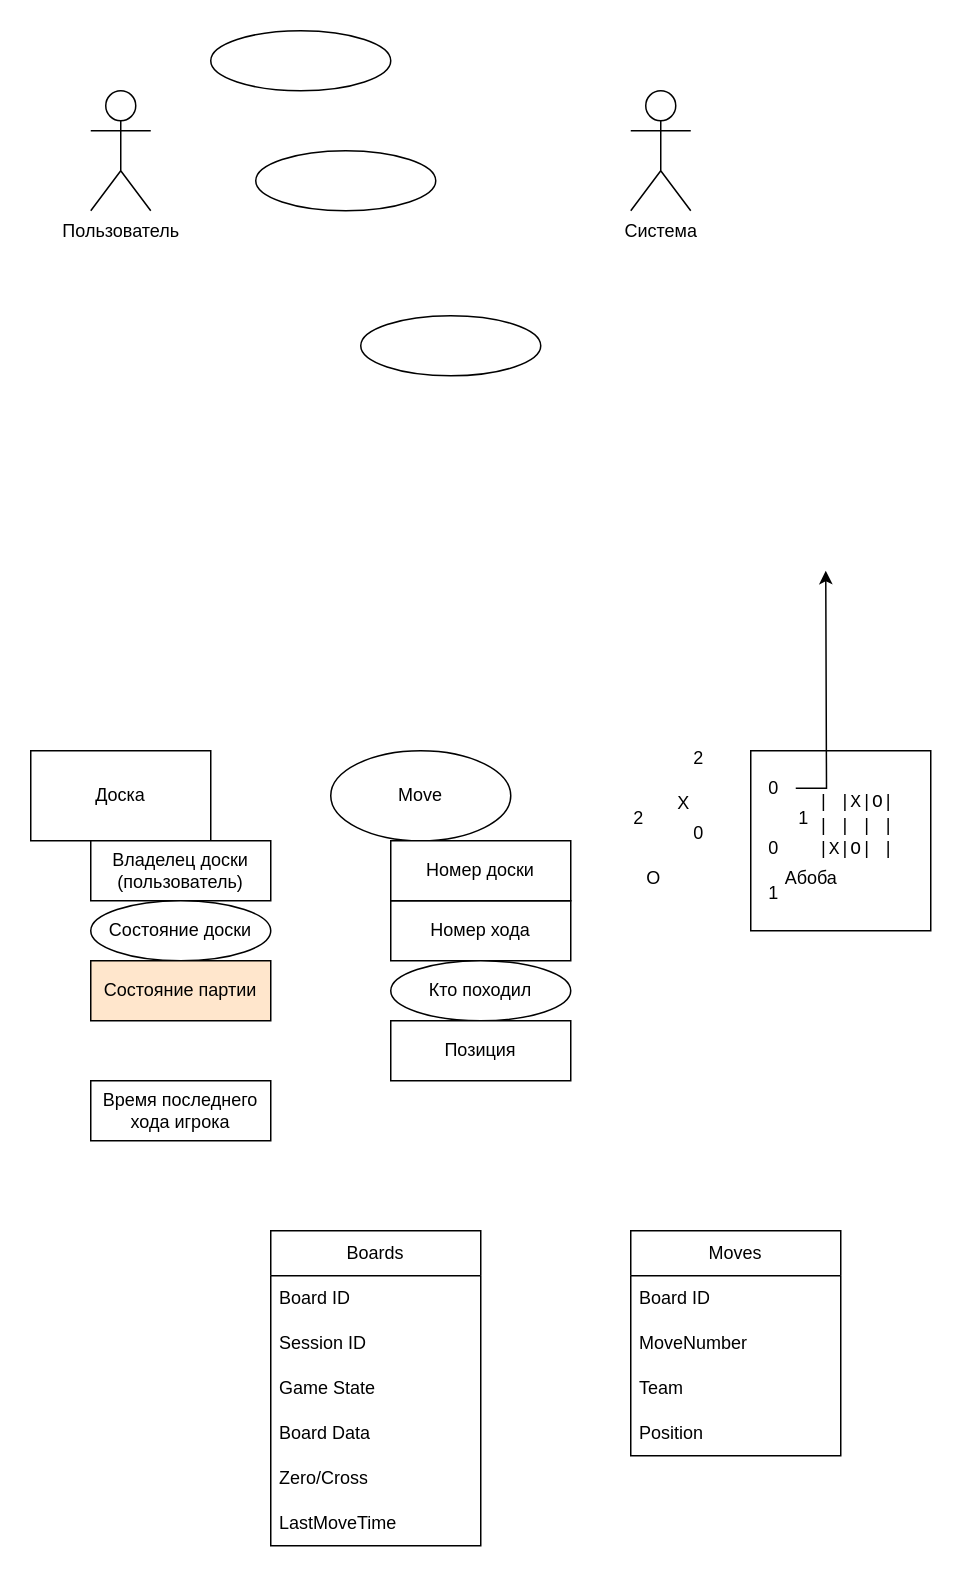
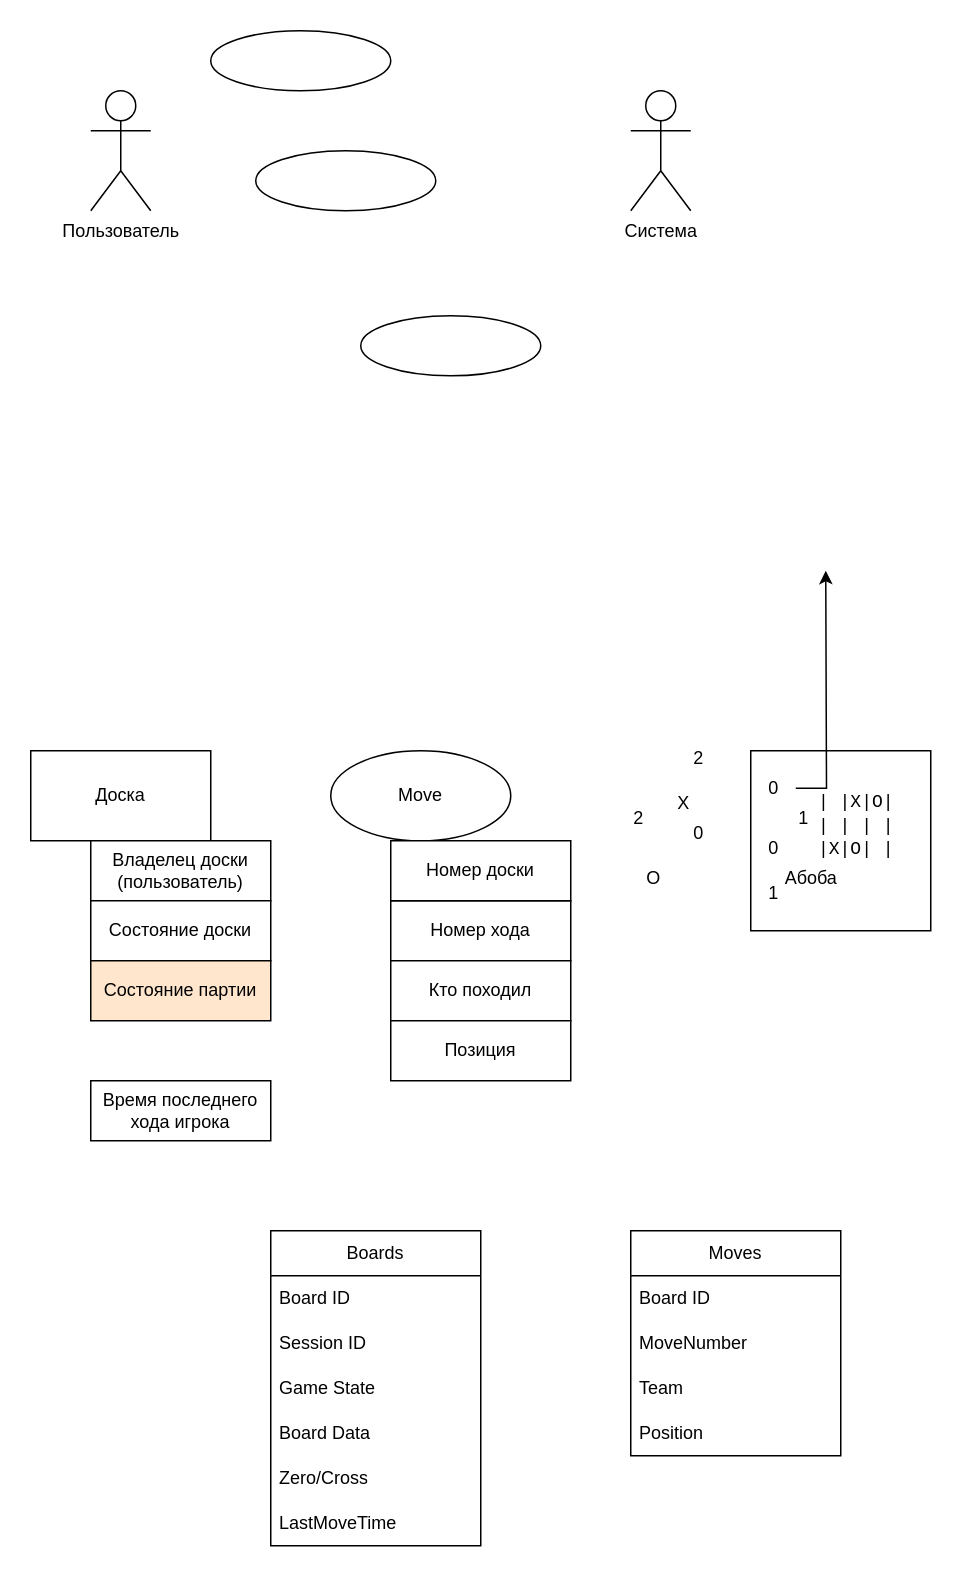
- <mxCell id="14" value="Состояние доски" style="ellipse;whiteSpace=wrap;html=1;" vertex="1" parent="1"><mxGeometry x="60" y="600" width="120" height="40" as="geometry" /></mxCell>
+ <mxCell id="14" value="Состояние доски" style="rounded=0;whiteSpace=wrap;html=1;" vertex="1" parent="1"><mxGeometry x="60" y="600" width="120" height="40" as="geometry" /></mxCell>
- <mxCell id="10" value="Кто походил" style="ellipse;whiteSpace=wrap;html=1;" vertex="1" parent="1"><mxGeometry x="260" y="640" width="120" height="40" as="geometry" /></mxCell>
+ <mxCell id="10" value="Кто походил" style="rounded=0;whiteSpace=wrap;html=1;" vertex="1" parent="1"><mxGeometry x="260" y="640" width="120" height="40" as="geometry" /></mxCell>
